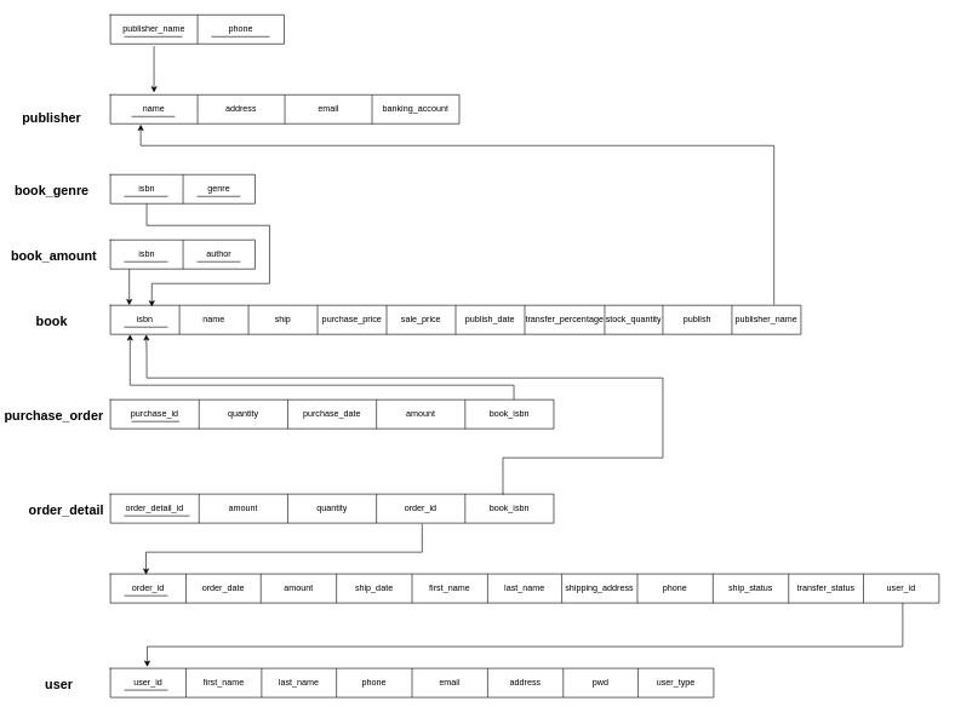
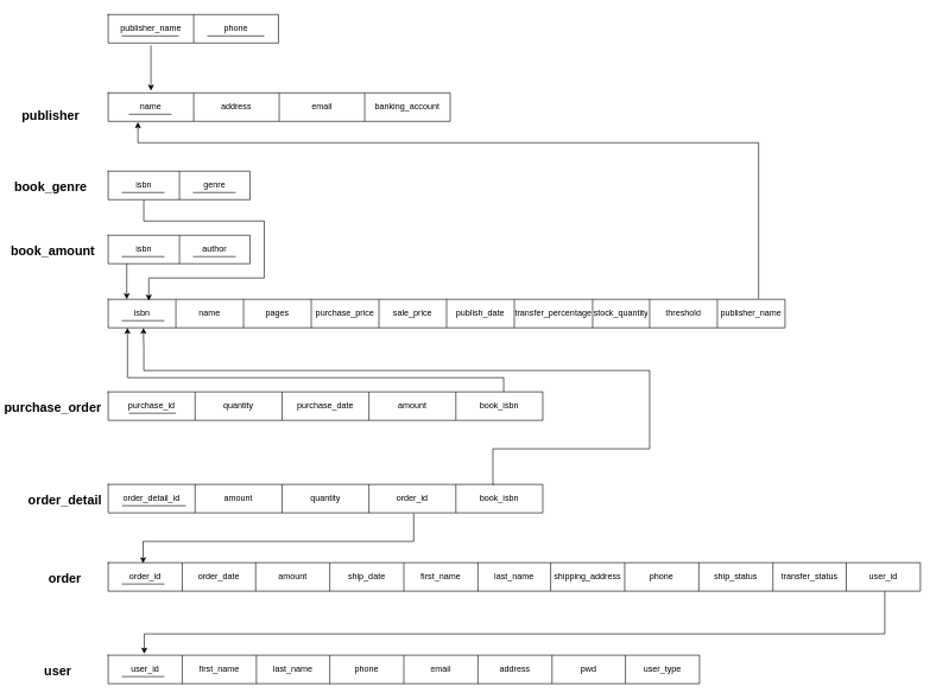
- <mxCell id="63" value="&lt;font style=&quot;font-size: 18px;&quot;&gt;book&lt;/font&gt;" style="text;strokeColor=none;fillColor=none;html=1;fontSize=24;fontStyle=1;verticalAlign=middle;align=center;" vertex="1" parent="1"><mxGeometry x="20" y="420" width="100" height="40" as="geometry" /></mxCell>
- <mxCell id="12" value="ship" style="shape=partialRectangle;html=1;whiteSpace=wrap;connectable=0;overflow=hidden;fillColor=none;top=0;left=0;bottom=0;right=0;pointerEvents=1;" vertex="1" parent="9"><mxGeometry x="190" width="95" height="40" as="geometry"><mxRectangle width="95" height="40" as="alternateBounds" /></mxGeometry></mxCell>
+ <mxCell id="12" value="pages" style="shape=partialRectangle;html=1;whiteSpace=wrap;connectable=0;overflow=hidden;fillColor=none;top=0;left=0;bottom=0;right=0;pointerEvents=1;" vertex="1" parent="9"><mxGeometry x="190" width="95" height="40" as="geometry"><mxRectangle width="95" height="40" as="alternateBounds" /></mxGeometry></mxCell>
- <mxCell id="18" value="publish" style="shape=partialRectangle;html=1;whiteSpace=wrap;connectable=0;overflow=hidden;fillColor=none;top=0;left=0;bottom=0;right=0;pointerEvents=1;" vertex="1" parent="9"><mxGeometry x="760" width="95" height="40" as="geometry"><mxRectangle width="95" height="40" as="alternateBounds" /></mxGeometry></mxCell>
+ <mxCell id="18" value="threshold" style="shape=partialRectangle;html=1;whiteSpace=wrap;connectable=0;overflow=hidden;fillColor=none;top=0;left=0;bottom=0;right=0;pointerEvents=1;" vertex="1" parent="9"><mxGeometry x="760" width="95" height="40" as="geometry"><mxRectangle width="95" height="40" as="alternateBounds" /></mxGeometry></mxCell>
+ <mxCell id="66" value="&lt;font style=&quot;font-size: 18px;&quot;&gt;order&lt;/font&gt;" style="text;strokeColor=none;fillColor=none;html=1;fontSize=24;fontStyle=1;verticalAlign=middle;align=center;" vertex="1" parent="1"><mxGeometry x="40" y="790" width="100" height="40" as="geometry" /></mxCell>
